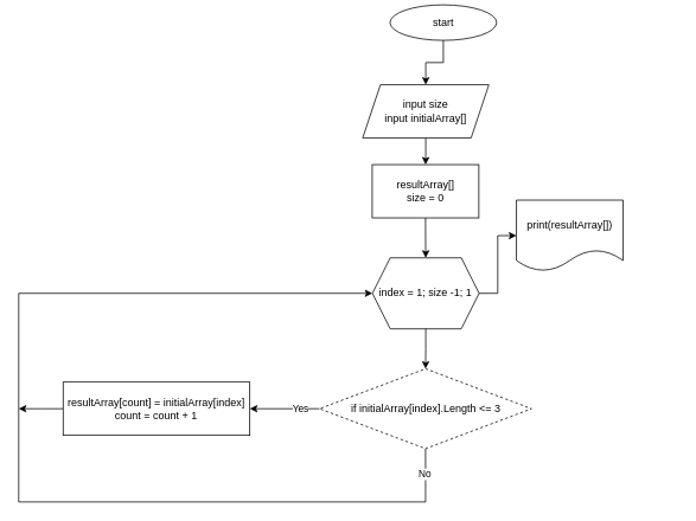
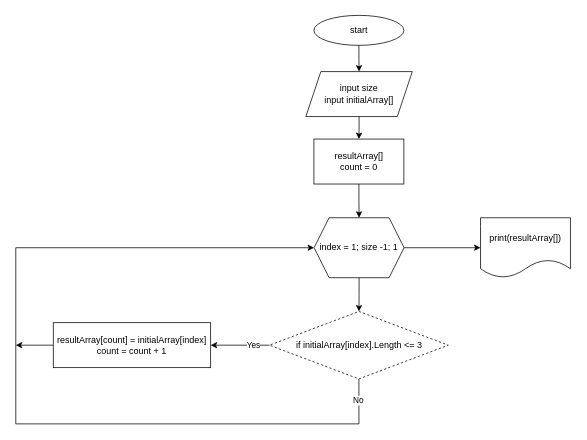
- <mxCell id="2" value="start" style="ellipse;whiteSpace=wrap;html=1;" parent="1" vertex="1"><mxGeometry x="437.75" y="5" width="120" height="40" as="geometry" /></mxCell>
+ <mxCell id="2" value="start" style="ellipse;whiteSpace=wrap;html=1;" parent="1" vertex="1"><mxGeometry x="417.75" y="20" width="120" height="40" as="geometry" /></mxCell>
- <mxCell id="15" value="&lt;div&gt;resultArray[]&lt;/div&gt;size = 0" style="rounded=0;whiteSpace=wrap;html=1;" vertex="1" parent="1"><mxGeometry x="417.75" y="185" width="120" height="60" as="geometry" /></mxCell>
+ <mxCell id="15" value="&lt;div&gt;resultArray[]&lt;/div&gt;count = 0" style="rounded=0;whiteSpace=wrap;html=1;" vertex="1" parent="1"><mxGeometry x="417.75" y="185" width="120" height="60" as="geometry" /></mxCell>
- <mxCell id="18" value="print(resultArray[])" style="shape=document;whiteSpace=wrap;html=1;boundedLbl=1;" vertex="1" parent="1"><mxGeometry x="580" y="225" width="120" height="80" as="geometry" /></mxCell>
+ <mxCell id="18" value="print(resultArray[])" style="shape=document;whiteSpace=wrap;html=1;boundedLbl=1;" vertex="1" parent="1"><mxGeometry x="640" y="290" width="120" height="80" as="geometry" /></mxCell>
